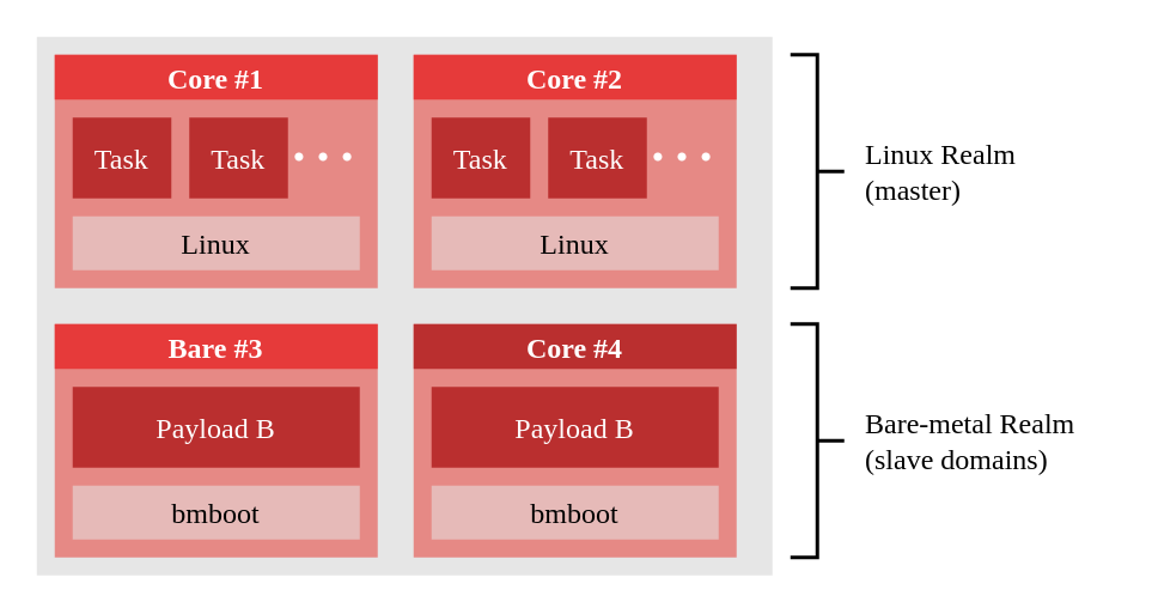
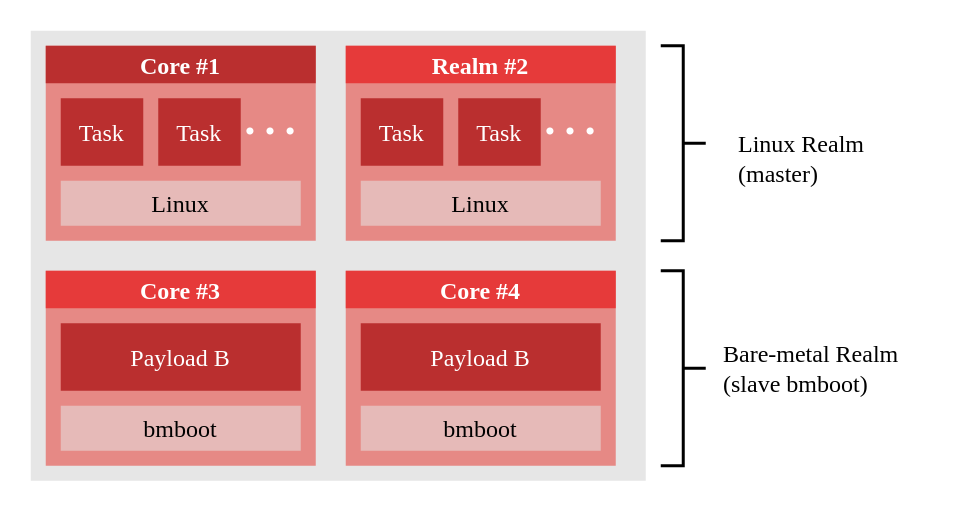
- <mxCell id="4" value="Core #1" style="rounded=0;whiteSpace=wrap;html=1;fontFamily=Helvetica Now Display;fontSize=16;strokeColor=none;fillColor=#E63A3A;fontStyle=1;fontColor=#FFFFFF;" parent="1" vertex="1"><mxGeometry x="30" y="30" width="180" height="25" as="geometry" /></mxCell>
+ <mxCell id="4" value="Core #1" style="rounded=0;whiteSpace=wrap;html=1;fontFamily=Helvetica Now Display;fontSize=16;strokeColor=none;fillColor=#ba2f2f;fontStyle=1;fontColor=#FFFFFF;" parent="1" vertex="1"><mxGeometry x="30" y="30" width="180" height="25" as="geometry" /></mxCell>
- <mxCell id="10" value="Core #2" style="rounded=0;whiteSpace=wrap;html=1;fontFamily=Helvetica Now Display;fontSize=16;strokeColor=none;fillColor=#E63A3A;fontStyle=1;fontColor=#FFFFFF;" parent="1" vertex="1"><mxGeometry x="230" y="30" width="180" height="25" as="geometry" /></mxCell>
+ <mxCell id="10" value="Realm #2" style="rounded=0;whiteSpace=wrap;html=1;fontFamily=Helvetica Now Display;fontSize=16;strokeColor=none;fillColor=#E63A3A;fontStyle=1;fontColor=#FFFFFF;" parent="1" vertex="1"><mxGeometry x="230" y="30" width="180" height="25" as="geometry" /></mxCell>
- <mxCell id="24" value="Linux Realm&lt;br&gt;(master)" style="rounded=0;whiteSpace=wrap;html=1;fontFamily=Helvetica Now Display;fontSize=16;strokeColor=none;align=left;fillColor=none;" vertex="1" parent="1"><mxGeometry x="480" y="30" width="140" height="130" as="geometry" /></mxCell>
+ <mxCell id="24" value="Linux Realm&lt;br&gt;(master)" style="rounded=0;whiteSpace=wrap;html=1;fontFamily=Helvetica Now Display;fontSize=16;strokeColor=none;align=left;fillColor=none;" vertex="1" parent="1"><mxGeometry x="490" y="40" width="140" height="130" as="geometry" /></mxCell>
- <mxCell id="16" value="Bare #3" style="rounded=0;whiteSpace=wrap;html=1;fontFamily=Helvetica Now Display;fontSize=16;strokeColor=none;fontStyle=1;fontColor=#FFFFFF;fillColor=#E63A3A;" parent="1" vertex="1"><mxGeometry x="30" y="180" width="180" height="25" as="geometry" /></mxCell>
+ <mxCell id="16" value="Core #3" style="rounded=0;whiteSpace=wrap;html=1;fontFamily=Helvetica Now Display;fontSize=16;strokeColor=none;fontStyle=1;fontColor=#FFFFFF;fillColor=#E63A3A;" parent="1" vertex="1"><mxGeometry x="30" y="180" width="180" height="25" as="geometry" /></mxCell>
- <mxCell id="19" value="Core #4" style="rounded=0;whiteSpace=wrap;html=1;fontFamily=Helvetica Now Display;fontSize=16;strokeColor=none;fontStyle=1;fontColor=#FFFFFF;fillColor=#ba2f2f;" parent="1" vertex="1"><mxGeometry x="230" y="180" width="180" height="25" as="geometry" /></mxCell>
+ <mxCell id="19" value="Core #4" style="rounded=0;whiteSpace=wrap;html=1;fontFamily=Helvetica Now Display;fontSize=16;strokeColor=none;fontStyle=1;fontColor=#FFFFFF;fillColor=#E63A3A;" parent="1" vertex="1"><mxGeometry x="230" y="180" width="180" height="25" as="geometry" /></mxCell>
- <mxCell id="26" value="Bare-metal Realm&lt;br&gt;(slave domains)" style="rounded=0;whiteSpace=wrap;html=1;fontFamily=Helvetica Now Display;fontSize=16;strokeColor=none;align=left;fillColor=none;" vertex="1" parent="1"><mxGeometry x="480" y="180" width="140" height="130" as="geometry" /></mxCell>
+ <mxCell id="26" value="Bare-metal Realm&lt;br&gt;(slave bmboot)" style="rounded=0;whiteSpace=wrap;html=1;fontFamily=Helvetica Now Display;fontSize=16;strokeColor=none;align=left;fillColor=none;" vertex="1" parent="1"><mxGeometry x="480" y="180" width="140" height="130" as="geometry" /></mxCell>
